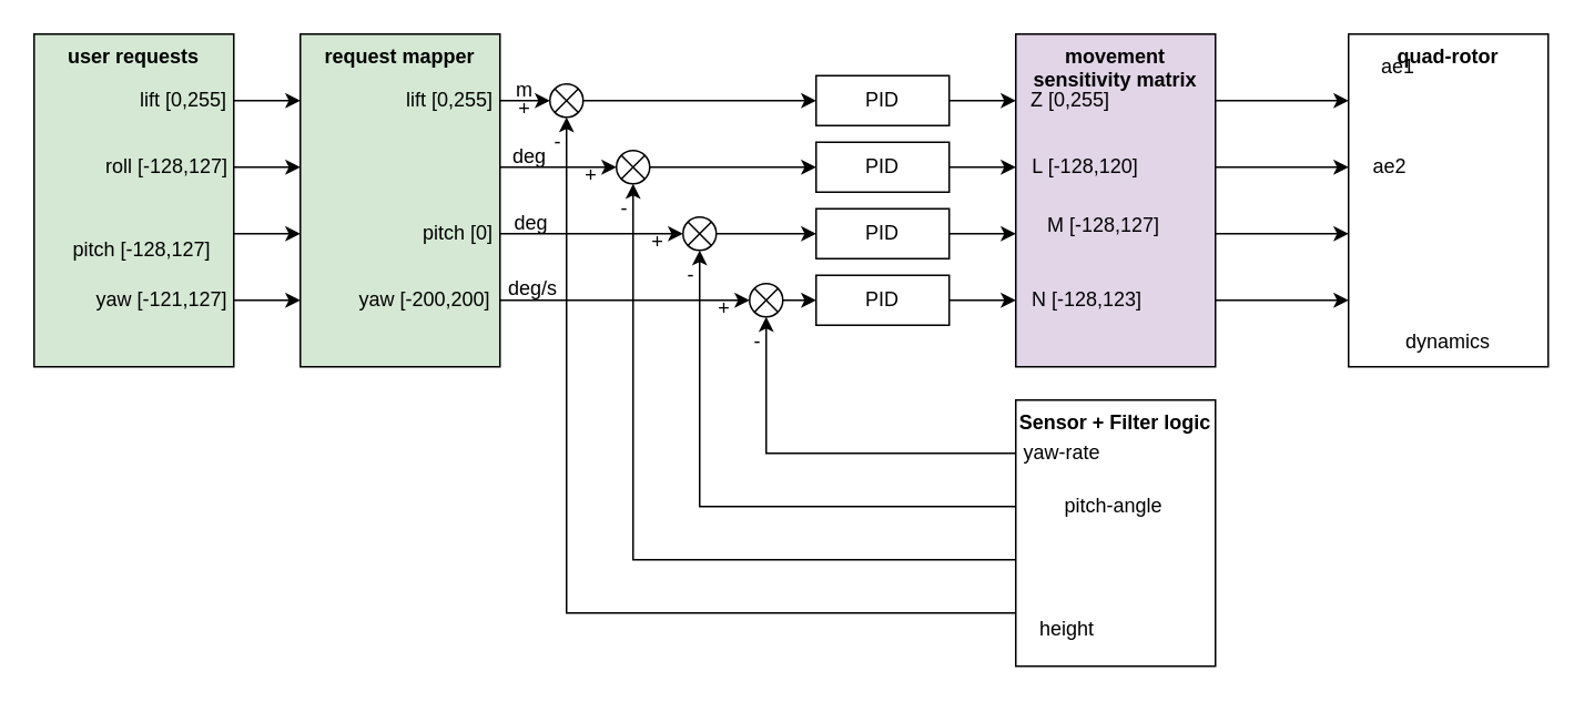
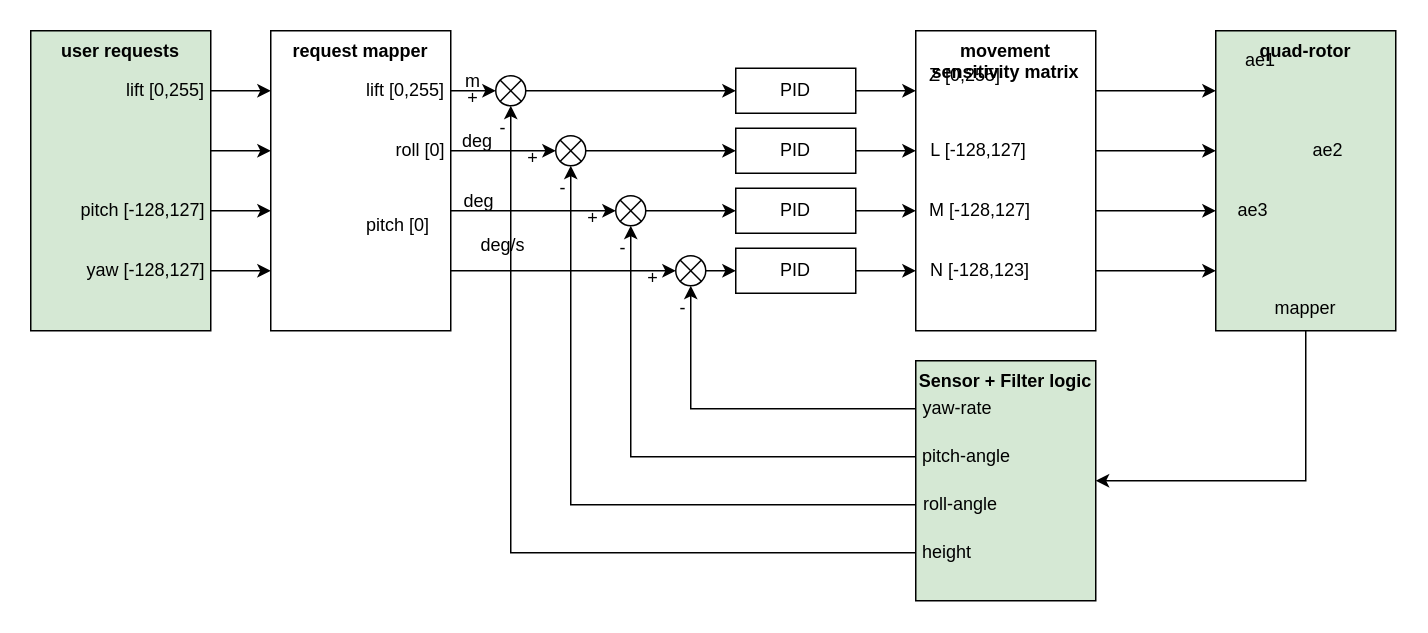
- <mxCell id="11" value="Z  [0,255]" style="text;strokeColor=none;align=center;fillColor=none;html=1;verticalAlign=middle;whiteSpace=wrap;rounded=0;" parent="1" vertex="1"><mxGeometry x="618" y="50" width="50" height="20" as="geometry" /></mxCell>
+ <mxCell id="11" value="Z  [0,255]" style="text;strokeColor=none;align=center;fillColor=none;html=1;verticalAlign=middle;whiteSpace=wrap;rounded=0;" parent="1" vertex="1"><mxGeometry x="618" y="40" width="50" height="20" as="geometry" /></mxCell>
- <mxCell id="61" value="roll [-128,127]" style="text;strokeColor=none;align=center;fillColor=none;html=1;verticalAlign=middle;whiteSpace=wrap;rounded=0;" vertex="1" parent="1"><mxGeometry x="60" y="90" width="80" height="20" as="geometry" /></mxCell>
+ <mxCell id="66" value="roll [0]" style="text;strokeColor=none;align=center;fillColor=none;html=1;verticalAlign=middle;whiteSpace=wrap;rounded=0;" vertex="1" parent="1"><mxGeometry x="260" y="90" width="40" height="20" as="geometry" /></mxCell>
- <mxCell id="12" value="L [-128,120]" style="text;strokeColor=none;align=center;fillColor=none;html=1;verticalAlign=middle;whiteSpace=wrap;rounded=0;" parent="1" vertex="1"><mxGeometry x="617" y="90" width="70" height="20" as="geometry" /></mxCell>
+ <mxCell id="12" value="L [-128,127]" style="text;strokeColor=none;align=center;fillColor=none;html=1;verticalAlign=middle;whiteSpace=wrap;rounded=0;" parent="1" vertex="1"><mxGeometry x="617" y="90" width="70" height="20" as="geometry" /></mxCell>
- <mxCell id="9" value="ae2" style="text;strokeColor=none;align=center;fillColor=none;html=1;verticalAlign=middle;whiteSpace=wrap;rounded=0;" parent="1" vertex="1"><mxGeometry x="820" y="90" width="30" height="20" as="geometry" /></mxCell>
+ <mxCell id="9" value="ae2" style="text;strokeColor=none;align=center;fillColor=none;html=1;verticalAlign=middle;whiteSpace=wrap;rounded=0;" parent="1" vertex="1"><mxGeometry x="870" y="90" width="30" height="20" as="geometry" /></mxCell>
- <mxCell id="18" value="&lt;b&gt;request mapper&lt;/b&gt;" style="rounded=0;whiteSpace=wrap;html=1;verticalAlign=top;points=[[0,0,0,0,0],[0,0.2,0,0,0],[0,0.4,0,0,0],[0,0.6,0,0,0],[0,0.8,0,0,0],[0,1,0,0,0],[0.25,0,0,0,0],[0.25,1,0,0,0],[0.5,0,0,0,0],[0.5,1,0,0,0],[0.75,0,0,0,0],[0.75,1,0,0,0],[1,0,0,0,0],[1,0.2,0,0,0],[1,0.4,0,0,0],[1,0.6,0,0,0],[1,0.8,0,0,0],[1,1,0,0,0]];fillColor=#d5e8d4;" parent="1" vertex="1"><mxGeometry x="180" y="20" width="120" height="200" as="geometry" /></mxCell>
+ <mxCell id="18" value="&lt;b&gt;request mapper&lt;/b&gt;" style="rounded=0;whiteSpace=wrap;html=1;verticalAlign=top;points=[[0,0,0,0,0],[0,0.2,0,0,0],[0,0.4,0,0,0],[0,0.6,0,0,0],[0,0.8,0,0,0],[0,1,0,0,0],[0.25,0,0,0,0],[0.25,1,0,0,0],[0.5,0,0,0,0],[0.5,1,0,0,0],[0.75,0,0,0,0],[0.75,1,0,0,0],[1,0,0,0,0],[1,0.2,0,0,0],[1,0.4,0,0,0],[1,0.6,0,0,0],[1,0.8,0,0,0],[1,1,0,0,0]];" parent="1" vertex="1"><mxGeometry x="180" y="20" width="120" height="200" as="geometry" /></mxCell>
- <mxCell id="2" value="&lt;b&gt;movement sensitivity matrix&lt;/b&gt;" style="rounded=0;whiteSpace=wrap;html=1;verticalAlign=top;points=[[0,0,0,0,0],[0,0.2,0,0,0],[0,0.4,0,0,0],[0,0.6,0,0,0],[0,0.8,0,0,0],[0,1,0,0,0],[0.25,0,0,0,0],[0.25,1,0,0,0],[0.5,0,0,0,0],[0.5,1,0,0,0],[0.75,0,0,0,0],[0.75,1,0,0,0],[1,0,0,0,0],[1,0.2,0,0,0],[1,0.4,0,0,0],[1,0.6,0,0,0],[1,0.8,0,0,0],[1,1,0,0,0]];fillColor=#e1d5e7;" parent="1" vertex="1"><mxGeometry x="610" y="20" width="120" height="200" as="geometry" /></mxCell>
+ <mxCell id="2" value="&lt;b&gt;movement sensitivity matrix&lt;/b&gt;" style="rounded=0;whiteSpace=wrap;html=1;verticalAlign=top;points=[[0,0,0,0,0],[0,0.2,0,0,0],[0,0.4,0,0,0],[0,0.6,0,0,0],[0,0.8,0,0,0],[0,1,0,0,0],[0.25,0,0,0,0],[0.25,1,0,0,0],[0.5,0,0,0,0],[0.5,1,0,0,0],[0.75,0,0,0,0],[0.75,1,0,0,0],[1,0,0,0,0],[1,0.2,0,0,0],[1,0.4,0,0,0],[1,0.6,0,0,0],[1,0.8,0,0,0],[1,1,0,0,0]];" parent="1" vertex="1"><mxGeometry x="610" y="20" width="120" height="200" as="geometry" /></mxCell>
- <mxCell id="3" value="&lt;b&gt;quad-rotor&lt;/b&gt;" style="rounded=0;whiteSpace=wrap;html=1;verticalAlign=top;points=[[0,0,0,0,0],[0,0.2,0,0,0],[0,0.4,0,0,0],[0,0.6,0,0,0],[0,0.8,0,0,0],[0,1,0,0,0],[0.25,0,0,0,0],[0.25,1,0,0,0],[0.5,0,0,0,0],[0.5,1,0,0,0],[0.75,0,0,0,0],[0.75,1,0,0,0],[1,0,0,0,0],[1,0.2,0,0,0],[1,0.4,0,0,0],[1,0.6,0,0,0],[1,0.8,0,0,0],[1,1,0,0,0]];" parent="1" vertex="1"><mxGeometry x="810" y="20" width="120" height="200" as="geometry" /></mxCell>
+ <mxCell id="3" value="&lt;b&gt;quad-rotor&lt;/b&gt;" style="rounded=0;whiteSpace=wrap;html=1;verticalAlign=top;points=[[0,0,0,0,0],[0,0.2,0,0,0],[0,0.4,0,0,0],[0,0.6,0,0,0],[0,0.8,0,0,0],[0,1,0,0,0],[0.25,0,0,0,0],[0.25,1,0,0,0],[0.5,0,0,0,0],[0.5,1,0,0,0],[0.75,0,0,0,0],[0.75,1,0,0,0],[1,0,0,0,0],[1,0.2,0,0,0],[1,0.4,0,0,0],[1,0.6,0,0,0],[1,0.8,0,0,0],[1,1,0,0,0]];fillColor=#d5e8d4;" parent="1" vertex="1"><mxGeometry x="810" y="20" width="120" height="200" as="geometry" /></mxCell>
- <mxCell id="13" value="M [-128,127]" style="text;strokeColor=none;align=center;fillColor=none;html=1;verticalAlign=middle;whiteSpace=wrap;rounded=0;" parent="1" vertex="1"><mxGeometry x="623" y="125" width="80" height="20" as="geometry" /></mxCell>
+ <mxCell id="13" value="M [-128,127]" style="text;strokeColor=none;align=center;fillColor=none;html=1;verticalAlign=middle;whiteSpace=wrap;rounded=0;" parent="1" vertex="1"><mxGeometry x="613" y="130" width="80" height="20" as="geometry" /></mxCell>
- <mxCell id="65" value="pitch [0]" style="text;strokeColor=none;align=center;fillColor=none;html=1;verticalAlign=middle;whiteSpace=wrap;rounded=0;" vertex="1" parent="1"><mxGeometry x="250" y="130" width="50" height="20" as="geometry" /></mxCell>
+ <mxCell id="65" value="pitch [0]" style="text;strokeColor=none;align=center;fillColor=none;html=1;verticalAlign=middle;whiteSpace=wrap;rounded=0;" vertex="1" parent="1"><mxGeometry x="240" y="140" width="50" height="20" as="geometry" /></mxCell>
+ <mxCell id="10" value="ae3" style="text;strokeColor=none;align=center;fillColor=none;html=1;verticalAlign=middle;whiteSpace=wrap;rounded=0;" parent="1" vertex="1"><mxGeometry x="820" y="130" width="30" height="20" as="geometry" /></mxCell>
- <mxCell id="62" value="pitch [-128,127]" style="text;strokeColor=none;align=center;fillColor=none;html=1;verticalAlign=middle;whiteSpace=wrap;rounded=0;" vertex="1" parent="1"><mxGeometry x="40" y="140" width="90" height="20" as="geometry" /></mxCell>
+ <mxCell id="62" value="pitch [-128,127]" style="text;strokeColor=none;align=center;fillColor=none;html=1;verticalAlign=middle;whiteSpace=wrap;rounded=0;" vertex="1" parent="1"><mxGeometry x="50" y="130" width="90" height="20" as="geometry" /></mxCell>
- <mxCell id="68" value="deg/s" style="text;strokeColor=none;align=center;fillColor=none;html=1;verticalAlign=middle;whiteSpace=wrap;rounded=0;" vertex="1" parent="1"><mxGeometry x="300" y="164" width="40" height="18" as="geometry" /></mxCell>
+ <mxCell id="68" value="deg/s" style="text;strokeColor=none;align=center;fillColor=none;html=1;verticalAlign=middle;whiteSpace=wrap;rounded=0;" vertex="1" parent="1"><mxGeometry x="315" y="154" width="40" height="18" as="geometry" /></mxCell>
- <mxCell id="63" value="yaw [-121,127]" style="text;strokeColor=none;align=center;fillColor=none;html=1;verticalAlign=middle;whiteSpace=wrap;rounded=0;" vertex="1" parent="1"><mxGeometry x="52" y="170" width="90" height="20" as="geometry" /></mxCell>
+ <mxCell id="63" value="yaw [-128,127]" style="text;strokeColor=none;align=center;fillColor=none;html=1;verticalAlign=middle;whiteSpace=wrap;rounded=0;" vertex="1" parent="1"><mxGeometry x="52" y="170" width="90" height="20" as="geometry" /></mxCell>
- <mxCell id="64" value="yaw [-200,200]" style="text;strokeColor=none;align=center;fillColor=none;html=1;verticalAlign=middle;whiteSpace=wrap;rounded=0;" vertex="1" parent="1"><mxGeometry x="210" y="170" width="90" height="20" as="geometry" /></mxCell>
- <mxCell id="17" value="dynamics" style="text;strokeColor=none;align=center;fillColor=none;html=1;verticalAlign=middle;whiteSpace=wrap;rounded=0;movable=1;resizable=1;rotatable=1;deletable=1;editable=1;locked=0;connectable=1;" parent="1" vertex="1"><mxGeometry x="855" y="195" width="30" height="20" as="geometry" /></mxCell>
+ <mxCell id="17" value="mapper" style="text;strokeColor=none;align=center;fillColor=none;html=1;verticalAlign=middle;whiteSpace=wrap;rounded=0;movable=1;resizable=1;rotatable=1;deletable=1;editable=1;locked=0;connectable=1;" parent="1" vertex="1"><mxGeometry x="855" y="195" width="30" height="20" as="geometry" /></mxCell>
- <mxCell id="57" value="pitch-angle" style="text;strokeColor=none;align=center;fillColor=none;html=1;verticalAlign=middle;whiteSpace=wrap;rounded=0;" vertex="1" parent="1"><mxGeometry x="634" y="294" width="70" height="20" as="geometry" /></mxCell>
+ <mxCell id="57" value="pitch-angle" style="text;strokeColor=none;align=center;fillColor=none;html=1;verticalAlign=middle;whiteSpace=wrap;rounded=0;" vertex="1" parent="1"><mxGeometry x="609" y="294" width="70" height="20" as="geometry" /></mxCell>
- <mxCell id="50" value="&lt;b&gt;Sensor + Filter logic&lt;br&gt;&lt;/b&gt;" style="rounded=0;whiteSpace=wrap;html=1;verticalAlign=top;points=[[0,0,0,0,0],[0,0.2,0,0,0],[0,0.4,0,0,0],[0,0.6,0,0,0],[0,0.8,0,0,0],[0,1,0,0,0],[0.25,0,0,0,0],[0.25,1,0,0,0],[0.5,0,0,0,0],[0.5,1,0,0,0],[0.75,0,0,0,0],[0.75,1,0,0,0],[1,0,0,0,0],[1,0.2,0,0,0],[1,0.5,0,0,0],[1,0.8,0,0,0],[1,1,0,0,0]];" vertex="1" parent="1"><mxGeometry x="610" y="240" width="120" height="160" as="geometry" /></mxCell>
+ <mxCell id="50" value="&lt;b&gt;Sensor + Filter logic&lt;br&gt;&lt;/b&gt;" style="rounded=0;whiteSpace=wrap;html=1;verticalAlign=top;points=[[0,0,0,0,0],[0,0.2,0,0,0],[0,0.4,0,0,0],[0,0.6,0,0,0],[0,0.8,0,0,0],[0,1,0,0,0],[0.25,0,0,0,0],[0.25,1,0,0,0],[0.5,0,0,0,0],[0.5,1,0,0,0],[0.75,0,0,0,0],[0.75,1,0,0,0],[1,0,0,0,0],[1,0.2,0,0,0],[1,0.5,0,0,0],[1,0.8,0,0,0],[1,1,0,0,0]];fillColor=#d5e8d4;" vertex="1" parent="1"><mxGeometry x="610" y="240" width="120" height="160" as="geometry" /></mxCell>
+ <mxCell id="51" style="edgeStyle=orthogonalEdgeStyle;rounded=0;orthogonalLoop=1;jettySize=auto;html=1;exitX=0.5;exitY=1;exitDx=0;exitDy=0;exitPerimeter=0;entryX=1;entryY=0.5;entryDx=0;entryDy=0;entryPerimeter=0;" edge="1" parent="1" source="3" target="50"><mxGeometry relative="1" as="geometry" /></mxCell>
+ <mxCell id="58" value="roll-angle" style="text;strokeColor=none;align=center;fillColor=none;html=1;verticalAlign=middle;whiteSpace=wrap;rounded=0;" vertex="1" parent="1"><mxGeometry x="610" y="326" width="60" height="20" as="geometry" /></mxCell>
- <mxCell id="59" value="height" style="text;strokeColor=none;align=center;fillColor=none;html=1;verticalAlign=middle;whiteSpace=wrap;rounded=0;" vertex="1" parent="1"><mxGeometry x="621" y="368" width="40" height="20" as="geometry" /></mxCell>
+ <mxCell id="59" value="height" style="text;strokeColor=none;align=center;fillColor=none;html=1;verticalAlign=middle;whiteSpace=wrap;rounded=0;" vertex="1" parent="1"><mxGeometry x="611" y="358" width="40" height="20" as="geometry" /></mxCell>
